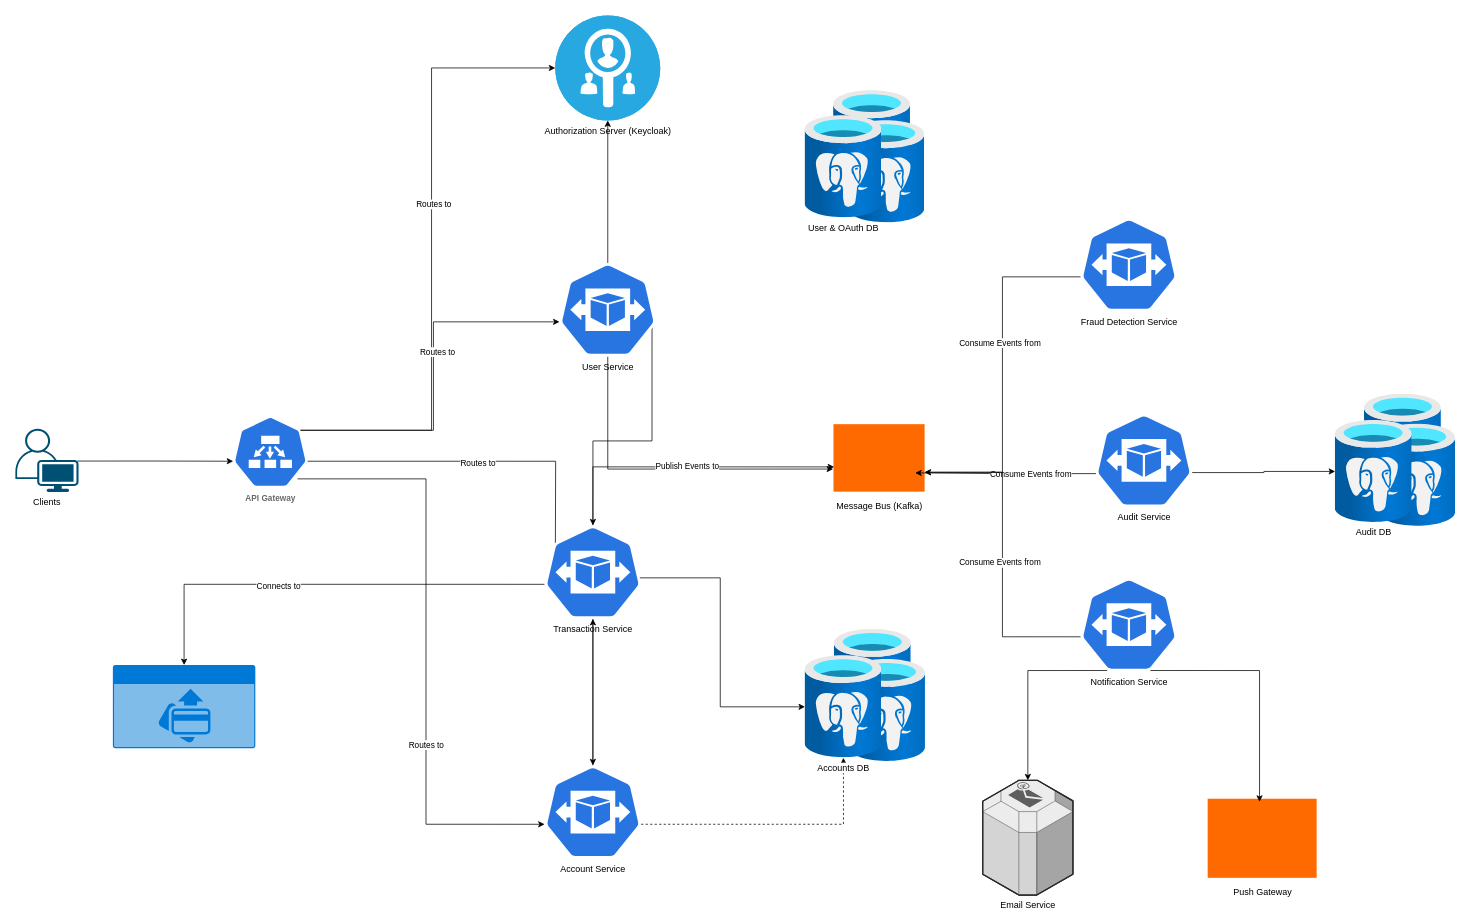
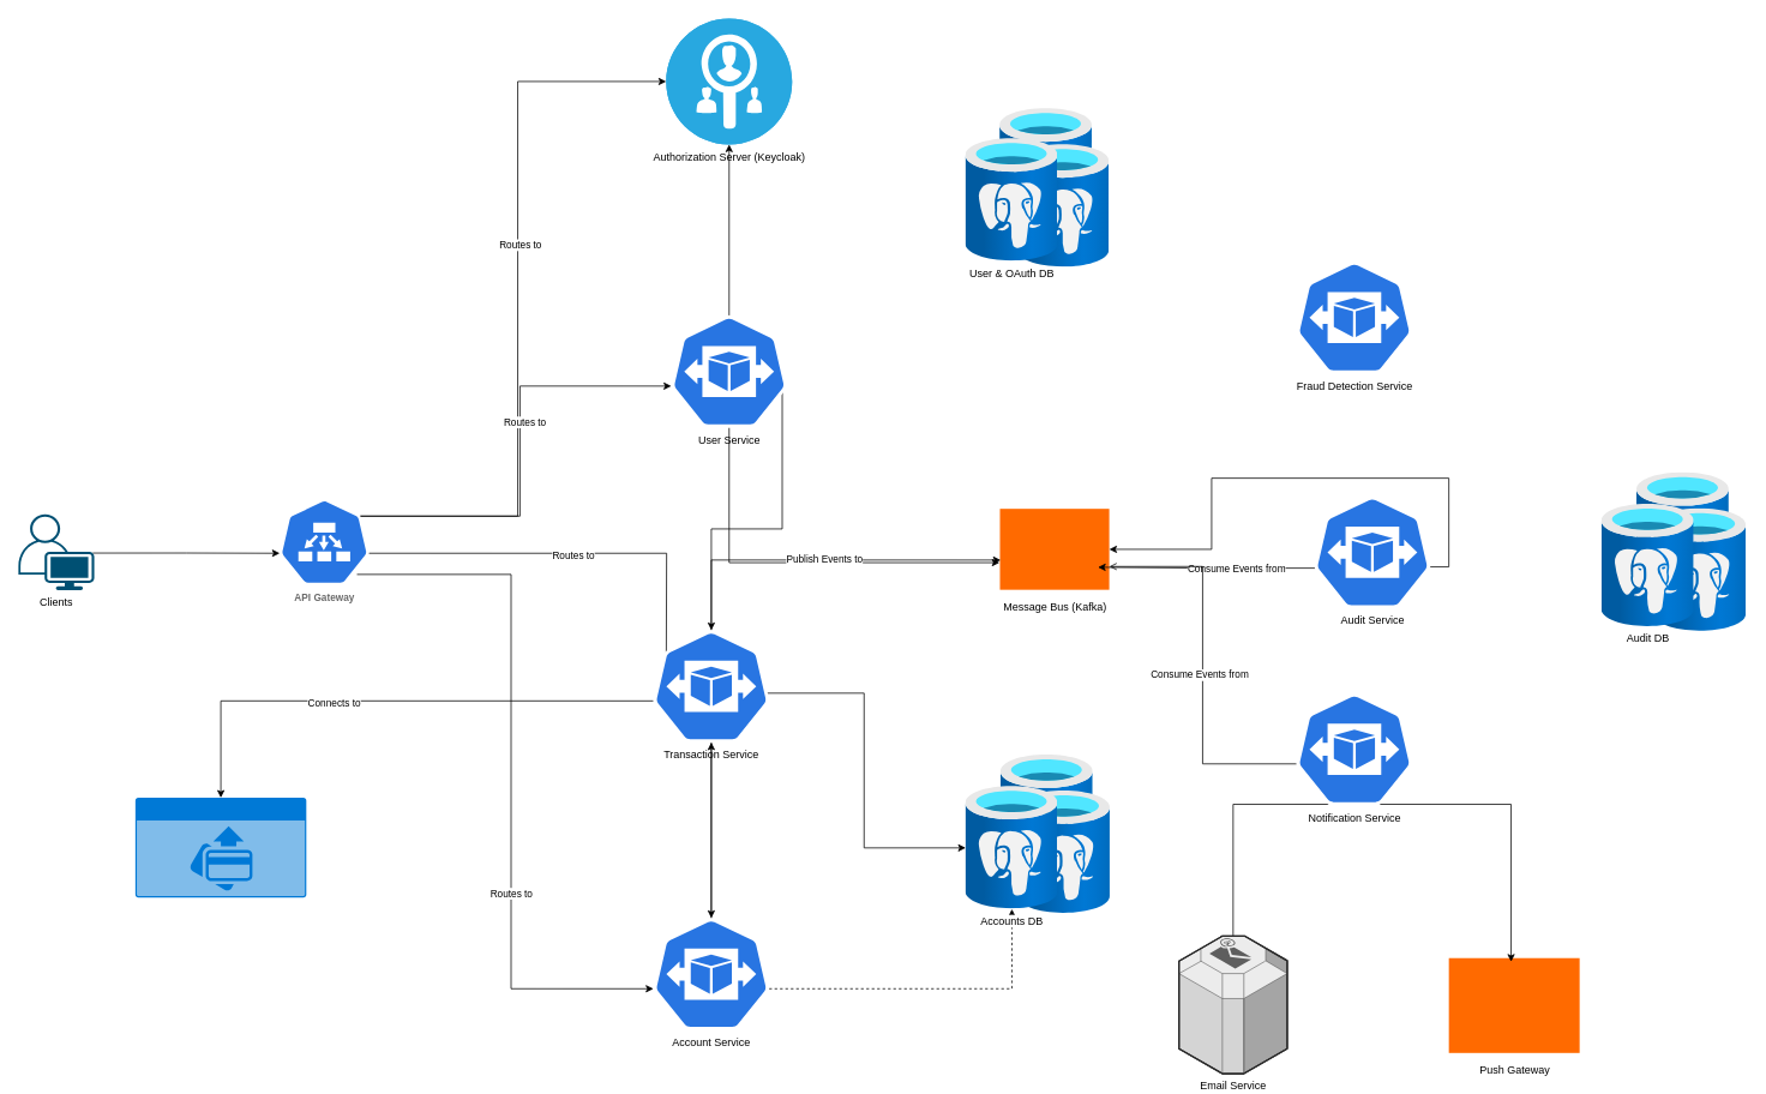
- <mxCell id="28" style="edgeStyle=orthogonalEdgeStyle;rounded=0;orthogonalLoop=1;jettySize=auto;html=1;exitX=0.005;exitY=0.63;exitDx=0;exitDy=0;exitPerimeter=0;entryX=1.001;entryY=0.713;entryDx=0;entryDy=0;entryPerimeter=0;" parent="1" source="41" target="11" edge="1"><mxGeometry relative="1" as="geometry"><mxPoint x="1430" y="370" as="sourcePoint" /></mxGeometry></mxCell>
- <mxCell id="29" value="Consume Events from" style="edgeLabel;html=1;align=center;verticalAlign=middle;resizable=0;points=[];" parent="28" vertex="1" connectable="0"><mxGeometry x="-0.179" y="-4" relative="1" as="geometry"><mxPoint as="offset" /></mxGeometry></mxCell>
- <mxCell id="42" style="edgeStyle=orthogonalEdgeStyle;rounded=0;orthogonalLoop=1;jettySize=auto;html=1;exitX=0.995;exitY=0.63;exitDx=0;exitDy=0;exitPerimeter=0;" parent="1" source="43" target="49" edge="1"><mxGeometry relative="1" as="geometry" /></mxCell>
+ <mxCell id="42" style="edgeStyle=orthogonalEdgeStyle;rounded=0;orthogonalLoop=1;jettySize=auto;html=1;exitX=0.995;exitY=0.63;exitDx=0;exitDy=0;exitPerimeter=0;" parent="1" source="43" target="11" edge="1"><mxGeometry relative="1" as="geometry" /></mxCell>
- <mxCell id="44" style="edgeStyle=orthogonalEdgeStyle;rounded=0;orthogonalLoop=1;jettySize=auto;html=1;exitX=0.28;exitY=0.99;exitDx=0;exitDy=0;exitPerimeter=0;" parent="1" source="45" target="50" edge="1"><mxGeometry relative="1" as="geometry" /></mxCell>
+ <mxCell id="44" style="edgeStyle=orthogonalEdgeStyle;rounded=0;orthogonalLoop=1;jettySize=auto;html=1;exitX=0.28;exitY=0.99;exitDx=0;exitDy=0;exitPerimeter=0;endArrow=none;" parent="1" source="45" target="50" edge="1"><mxGeometry relative="1" as="geometry" /></mxCell>
